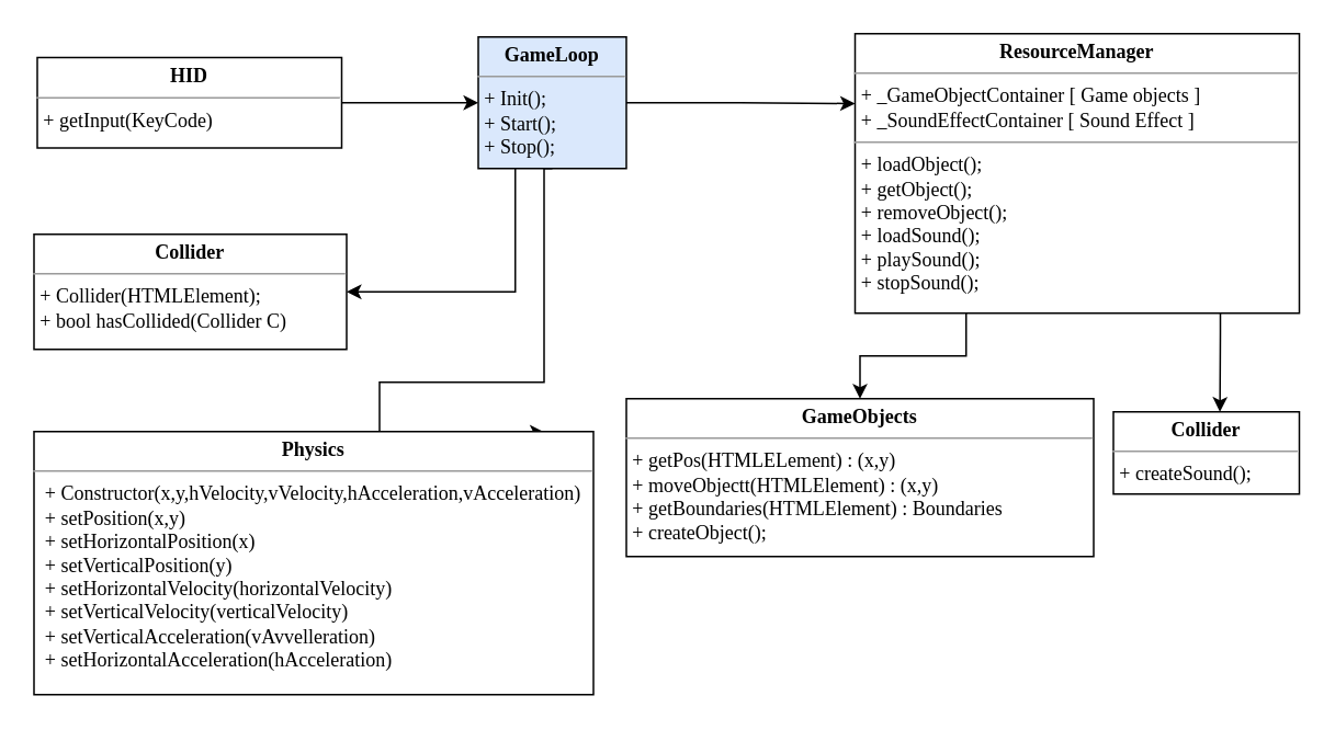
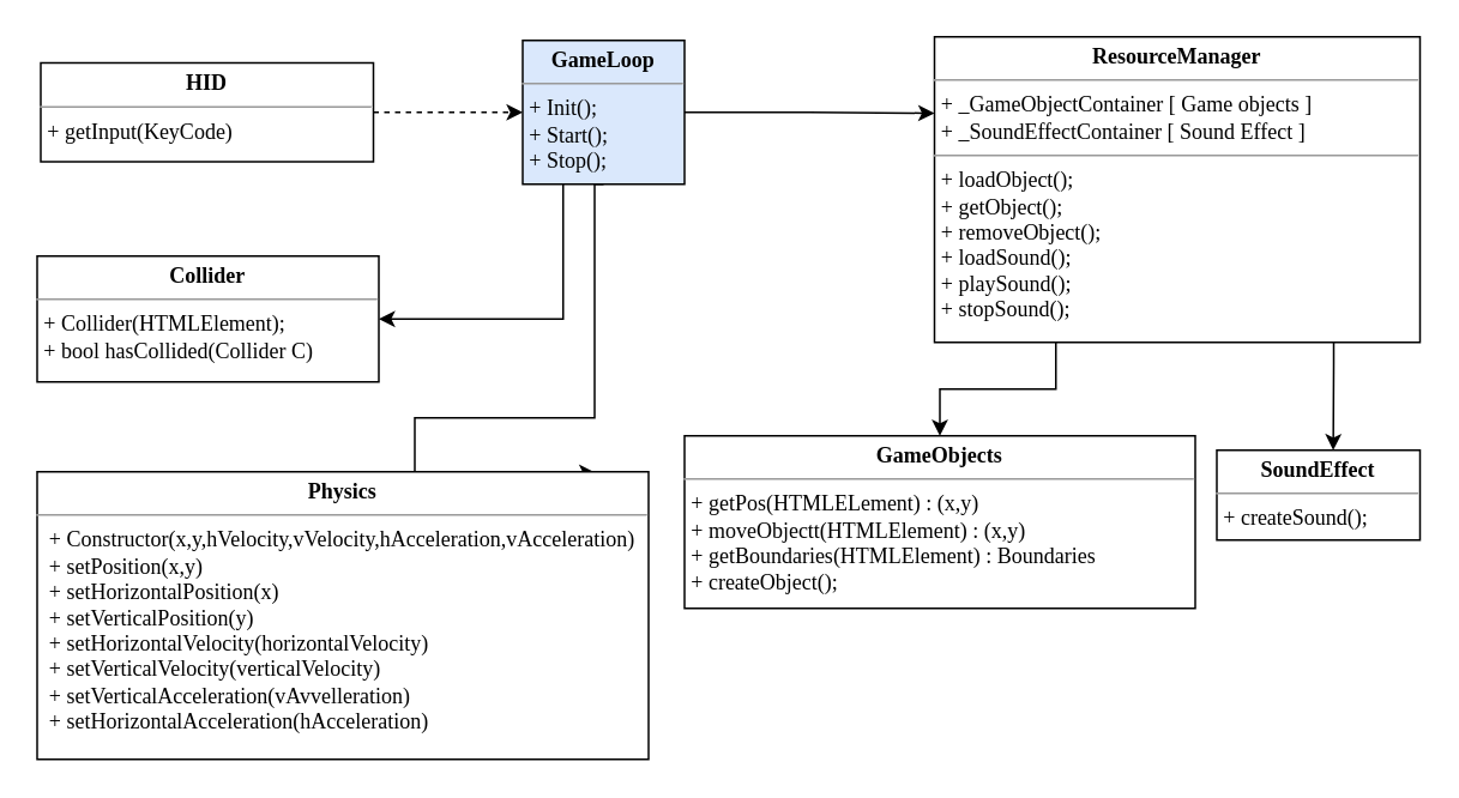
- <mxCell id="6" style="edgeStyle=orthogonalEdgeStyle;rounded=0;orthogonalLoop=1;jettySize=auto;html=1;exitX=1;exitY=0.5;exitDx=0;exitDy=0;" parent="1" source="7" target="5" edge="1"><mxGeometry relative="1" as="geometry" /></mxCell>
+ <mxCell id="6" style="edgeStyle=orthogonalEdgeStyle;rounded=0;orthogonalLoop=1;jettySize=auto;html=1;exitX=1;exitY=0.5;exitDx=0;exitDy=0;dashed=1;" parent="1" source="7" target="5" edge="1"><mxGeometry relative="1" as="geometry" /></mxCell>
- <mxCell id="15" value="&lt;p style=&quot;margin: 0px ; margin-top: 4px ; text-align: center&quot;&gt;&lt;b&gt;&lt;font face=&quot;Verdana&quot;&gt;Collider&lt;/font&gt;&lt;/b&gt;&lt;/p&gt;&lt;hr size=&quot;1&quot;&gt;&lt;p style=&quot;margin: 0px ; margin-left: 4px&quot;&gt;&lt;font face=&quot;Verdana&quot;&gt;+ createSound();&lt;/font&gt;&lt;/p&gt;" style="verticalAlign=top;align=left;overflow=fill;fontSize=12;fontFamily=Helvetica;html=1;" parent="1" vertex="1"><mxGeometry x="676" y="250" width="113" height="50" as="geometry" /></mxCell>
+ <mxCell id="15" value="&lt;p style=&quot;margin: 0px ; margin-top: 4px ; text-align: center&quot;&gt;&lt;b&gt;&lt;font face=&quot;Verdana&quot;&gt;SoundEffect&lt;/font&gt;&lt;/b&gt;&lt;/p&gt;&lt;hr size=&quot;1&quot;&gt;&lt;p style=&quot;margin: 0px ; margin-left: 4px&quot;&gt;&lt;font face=&quot;Verdana&quot;&gt;+ createSound();&lt;/font&gt;&lt;/p&gt;" style="verticalAlign=top;align=left;overflow=fill;fontSize=12;fontFamily=Helvetica;html=1;" parent="1" vertex="1"><mxGeometry x="676" y="250" width="113" height="50" as="geometry" /></mxCell>
